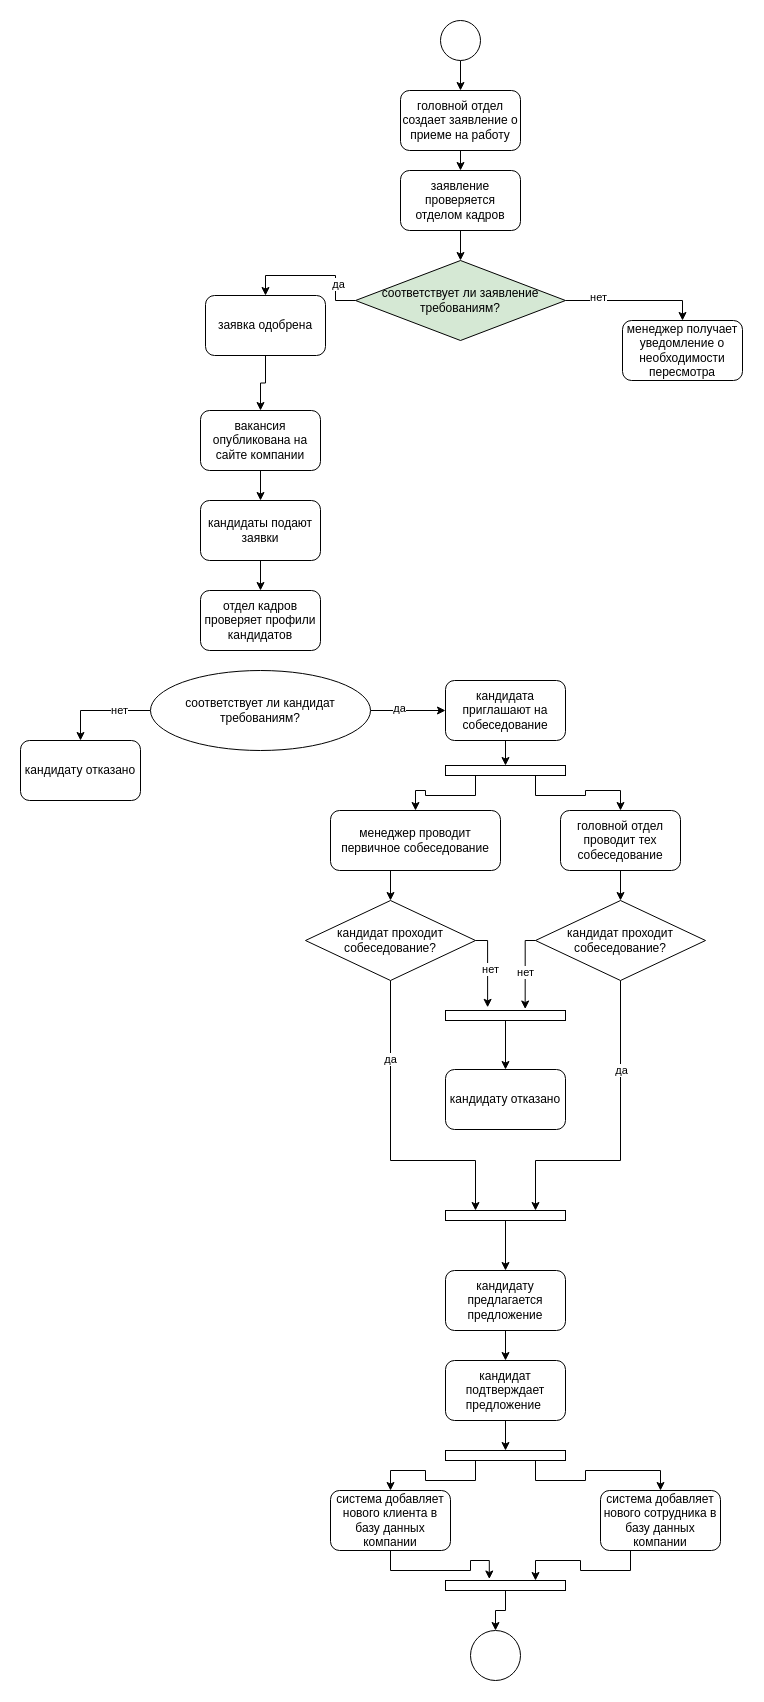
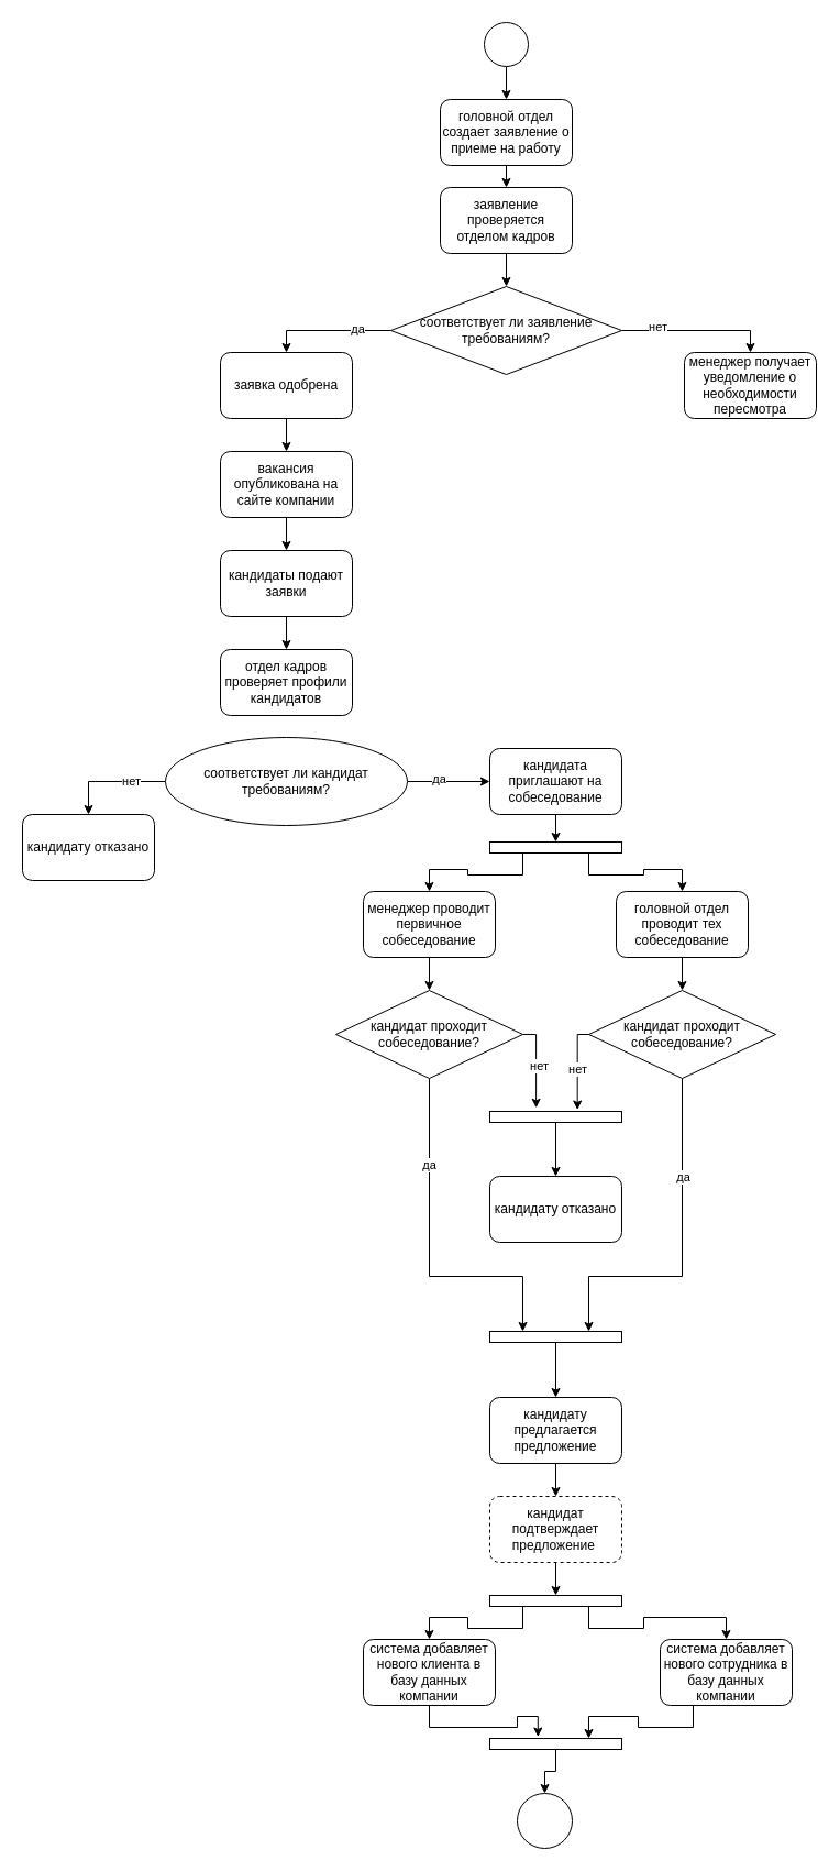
- <mxCell id="12" value="соответствует ли заявление требованиям?" style="rhombus;whiteSpace=wrap;html=1;fillColor=#d5e8d4;" vertex="1" parent="1"><mxGeometry x="355" y="260" width="210" height="80" as="geometry" /></mxCell>
+ <mxCell id="12" value="соответствует ли заявление требованиям?" style="rhombus;whiteSpace=wrap;html=1;" vertex="1" parent="1"><mxGeometry x="355" y="260" width="210" height="80" as="geometry" /></mxCell>
- <mxCell id="15" value="заявка одобрена" style="rounded=1;whiteSpace=wrap;html=1;" vertex="1" parent="1"><mxGeometry x="205" y="295" width="120" height="60" as="geometry" /></mxCell>
+ <mxCell id="15" value="заявка одобрена" style="rounded=1;whiteSpace=wrap;html=1;" vertex="1" parent="1"><mxGeometry x="200" y="320" width="120" height="60" as="geometry" /></mxCell>
- <mxCell id="33" value="менеджер проводит первичное собеседование" style="rounded=1;whiteSpace=wrap;html=1;" vertex="1" parent="1"><mxGeometry x="330" y="810" width="170" height="60" as="geometry" /></mxCell>
+ <mxCell id="33" value="менеджер проводит первичное собеседование" style="rounded=1;whiteSpace=wrap;html=1;" vertex="1" parent="1"><mxGeometry x="330" y="810" width="120" height="60" as="geometry" /></mxCell>
- <mxCell id="54" value="кандидат подтверждает предложение&amp;nbsp;" style="rounded=1;whiteSpace=wrap;html=1;" vertex="1" parent="1"><mxGeometry x="445" y="1360" width="120" height="60" as="geometry" /></mxCell>
+ <mxCell id="54" value="кандидат подтверждает предложение&amp;nbsp;" style="rounded=1;whiteSpace=wrap;html=1;dashed=1;" vertex="1" parent="1"><mxGeometry x="445" y="1360" width="120" height="60" as="geometry" /></mxCell>
